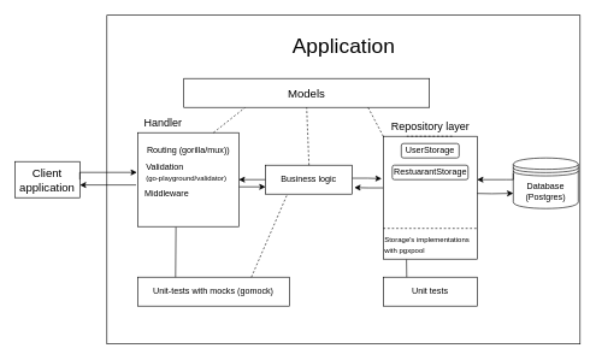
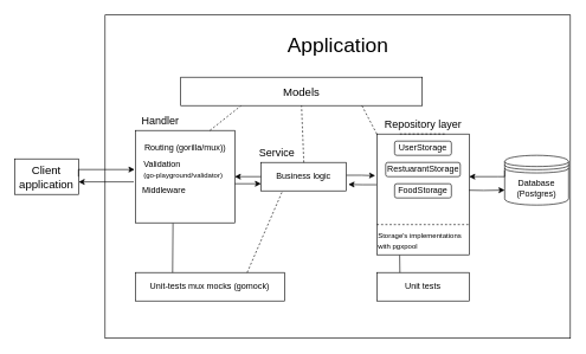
+ <mxCell id="13" value="&lt;span style=&quot;font-size: 15px;&quot;&gt;Service&lt;br&gt;&lt;/span&gt;" style="text;html=1;align=center;verticalAlign=middle;resizable=0;points=[];autosize=1;strokeColor=none;fillColor=none;" vertex="1" parent="1"><mxGeometry x="354" y="198" width="70" height="30" as="geometry" /></mxCell>
+ <mxCell id="9" value="FoodStorage" style="rounded=1;whiteSpace=wrap;html=1;" vertex="1" parent="1"><mxGeometry x="555" y="258" width="80" height="20" as="geometry" /></mxCell>
- <mxCell id="29" value="Unit-tests with mocks (gomock)" style="rounded=0;whiteSpace=wrap;html=1;" vertex="1" parent="1"><mxGeometry x="190" y="383" width="210" height="40" as="geometry" /></mxCell>
+ <mxCell id="29" value="Unit-tests mux mocks (gomock)" style="rounded=0;whiteSpace=wrap;html=1;" vertex="1" parent="1"><mxGeometry x="190" y="383" width="210" height="40" as="geometry" /></mxCell>
